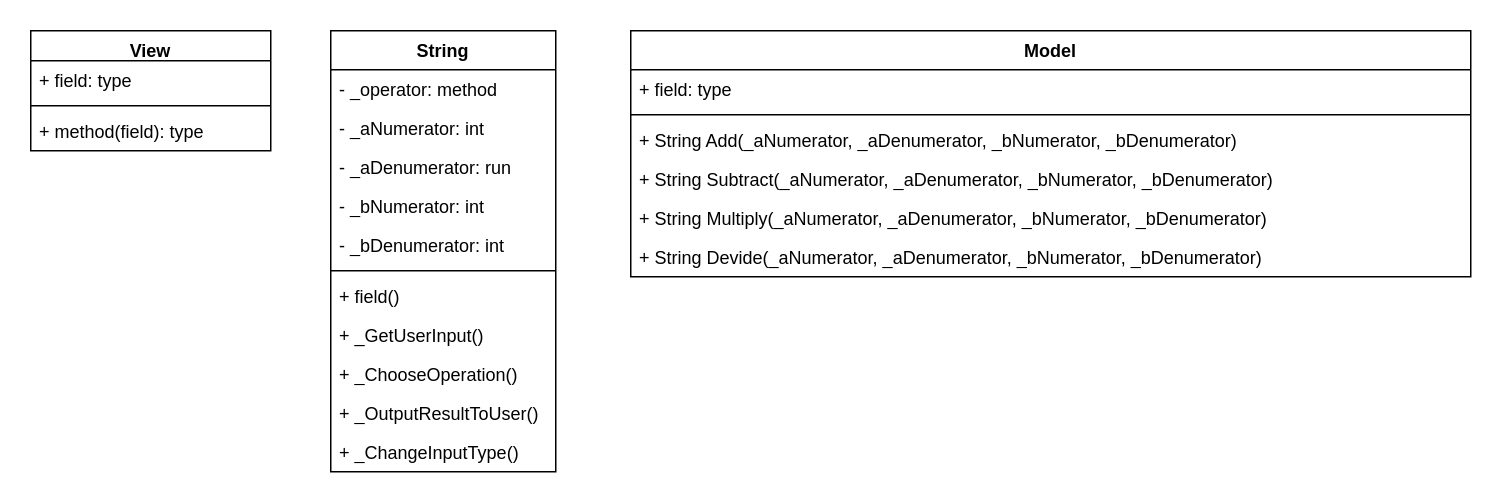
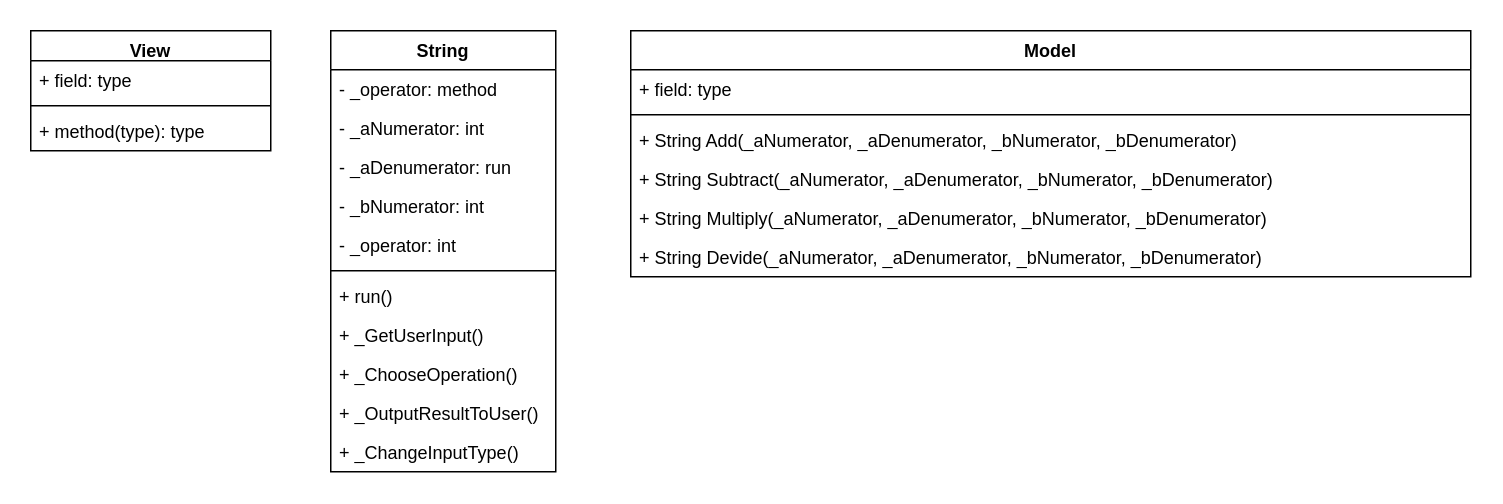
- <mxCell id="5" value="+ method(field): type" style="text;strokeColor=none;fillColor=none;align=left;verticalAlign=top;spacingLeft=4;spacingRight=4;overflow=hidden;rotatable=0;points=[[0,0.5],[1,0.5]];portConstraint=eastwest;whiteSpace=wrap;html=1;" parent="2" vertex="1"><mxGeometry y="54" width="160" height="26" as="geometry" /></mxCell>
+ <mxCell id="5" value="+ method(type): type" style="text;strokeColor=none;fillColor=none;align=left;verticalAlign=top;spacingLeft=4;spacingRight=4;overflow=hidden;rotatable=0;points=[[0,0.5],[1,0.5]];portConstraint=eastwest;whiteSpace=wrap;html=1;" parent="2" vertex="1"><mxGeometry y="54" width="160" height="26" as="geometry" /></mxCell>
- <mxCell id="11" value="- _bDenumerator: int" style="text;strokeColor=none;fillColor=none;align=left;verticalAlign=top;spacingLeft=4;spacingRight=4;overflow=hidden;rotatable=0;points=[[0,0.5],[1,0.5]];portConstraint=eastwest;whiteSpace=wrap;html=1;" parent="6" vertex="1"><mxGeometry y="130" width="150" height="26" as="geometry" /></mxCell>
+ <mxCell id="11" value="- _operator: int" style="text;strokeColor=none;fillColor=none;align=left;verticalAlign=top;spacingLeft=4;spacingRight=4;overflow=hidden;rotatable=0;points=[[0,0.5],[1,0.5]];portConstraint=eastwest;whiteSpace=wrap;html=1;" parent="6" vertex="1"><mxGeometry y="130" width="150" height="26" as="geometry" /></mxCell>
- <mxCell id="13" value="+ field()" style="text;strokeColor=none;fillColor=none;align=left;verticalAlign=top;spacingLeft=4;spacingRight=4;overflow=hidden;rotatable=0;points=[[0,0.5],[1,0.5]];portConstraint=eastwest;whiteSpace=wrap;html=1;" parent="6" vertex="1"><mxGeometry y="164" width="150" height="26" as="geometry" /></mxCell>
+ <mxCell id="13" value="+ run()" style="text;strokeColor=none;fillColor=none;align=left;verticalAlign=top;spacingLeft=4;spacingRight=4;overflow=hidden;rotatable=0;points=[[0,0.5],[1,0.5]];portConstraint=eastwest;whiteSpace=wrap;html=1;" parent="6" vertex="1"><mxGeometry y="164" width="150" height="26" as="geometry" /></mxCell>
